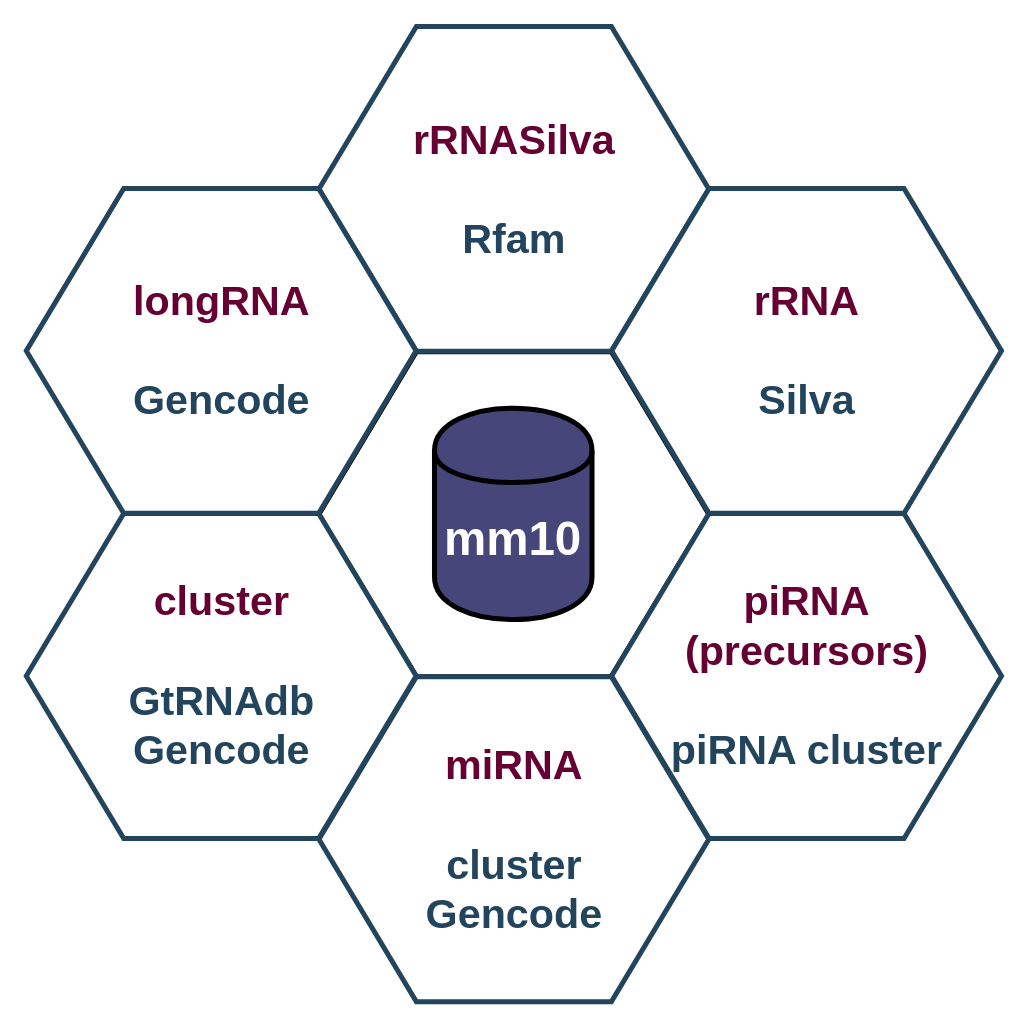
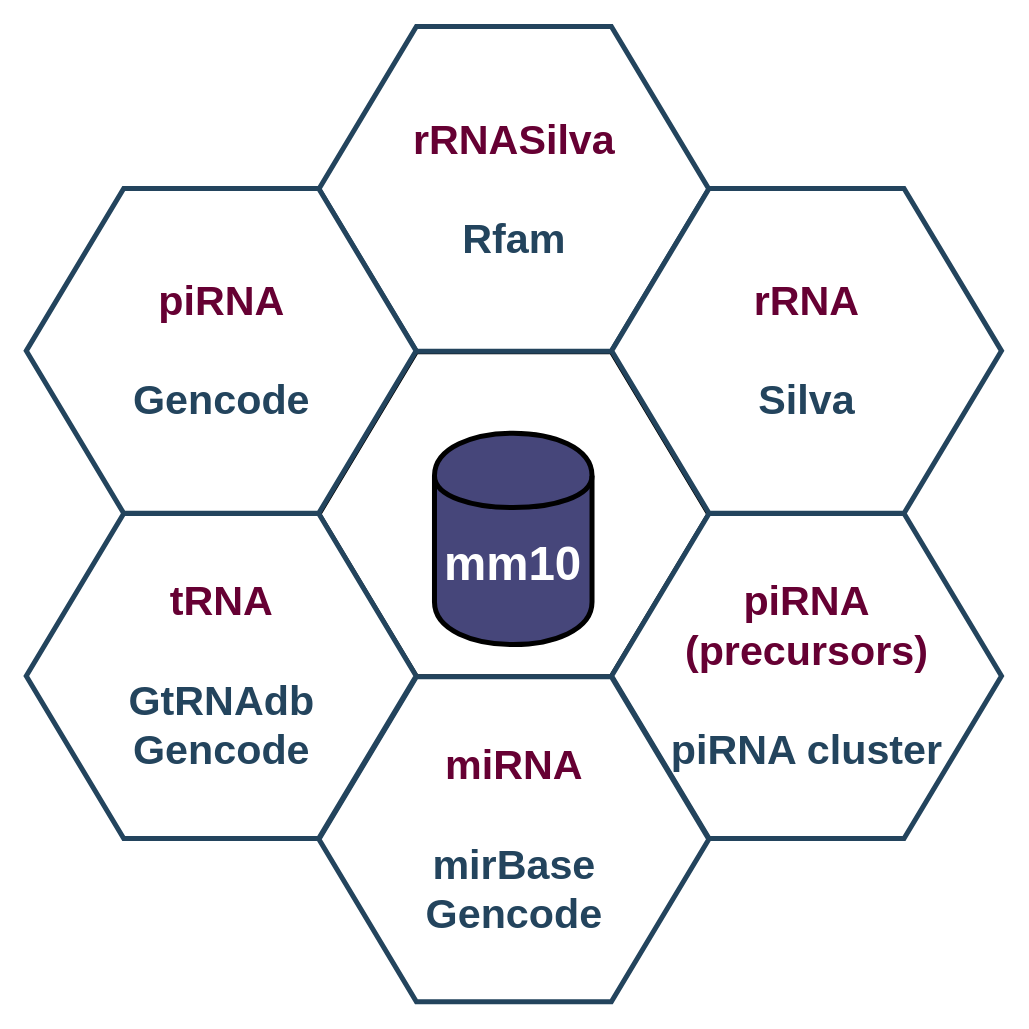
- <mxCell id="9" value="&lt;font style=&quot;font-size: 33px;&quot;&gt;&lt;font color=&quot;#660033&quot; style=&quot;font-size: 33px;&quot;&gt;longRNA&lt;/font&gt;&lt;br style=&quot;font-size: 33px;&quot;&gt;&lt;br style=&quot;font-size: 33px;&quot;&gt;Gencode&lt;br style=&quot;font-size: 33px;&quot;&gt;&lt;/font&gt;" style="shape=hexagon;perimeter=hexagonPerimeter2;whiteSpace=wrap;html=1;shadow=0;labelBackgroundColor=none;strokeColor=#23445D;fillColor=#ffffff;gradientColor=none;fontFamily=Helvetica;fontSize=33;fontColor=#23445D;align=center;strokeWidth=4;fontStyle=1" parent="1" vertex="1"><mxGeometry x="20.5" y="150.2" width="311.842" height="259.868" as="geometry" /></mxCell>
+ <mxCell id="9" value="&lt;font style=&quot;font-size: 33px;&quot;&gt;&lt;font color=&quot;#660033&quot; style=&quot;font-size: 33px;&quot;&gt;piRNA&lt;/font&gt;&lt;br style=&quot;font-size: 33px;&quot;&gt;&lt;br style=&quot;font-size: 33px;&quot;&gt;Gencode&lt;br style=&quot;font-size: 33px;&quot;&gt;&lt;/font&gt;" style="shape=hexagon;perimeter=hexagonPerimeter2;whiteSpace=wrap;html=1;shadow=0;labelBackgroundColor=none;strokeColor=#23445D;fillColor=#ffffff;gradientColor=none;fontFamily=Helvetica;fontSize=33;fontColor=#23445D;align=center;strokeWidth=4;fontStyle=1" parent="1" vertex="1"><mxGeometry x="20.5" y="150.2" width="311.842" height="259.868" as="geometry" /></mxCell>
- <mxCell id="10" value="&lt;b&gt;&lt;font style=&quot;font-size: 38px&quot;&gt;mm10&lt;/font&gt;&lt;/b&gt;" style="shape=cylinder;whiteSpace=wrap;html=1;boundedLbl=1;backgroundOutline=1;strokeWidth=4;fontSize=33;fillColor=#46467A;strokeColor=#000000;gradientColor=none;fontColor=#FFFFFF;" parent="1" vertex="1"><mxGeometry x="347" y="326" width="126" height="169" as="geometry" /></mxCell>
+ <mxCell id="10" value="&lt;b&gt;&lt;font style=&quot;font-size: 38px&quot;&gt;mm10&lt;/font&gt;&lt;/b&gt;" style="shape=cylinder;whiteSpace=wrap;html=1;boundedLbl=1;backgroundOutline=1;strokeWidth=4;fontSize=33;fillColor=#46467A;strokeColor=#000000;gradientColor=none;fontColor=#FFFFFF;" parent="1" vertex="1"><mxGeometry x="347" y="346" width="126" height="169" as="geometry" /></mxCell>
- <mxCell id="8" value="&lt;font color=&quot;#660033&quot; style=&quot;font-size: 33px;&quot;&gt;cluster&lt;/font&gt;&lt;br style=&quot;font-size: 33px;&quot;&gt;&lt;br style=&quot;font-size: 33px;&quot;&gt;GtRNAdb&lt;br style=&quot;font-size: 33px;&quot;&gt;Gencode" style="shape=hexagon;perimeter=hexagonPerimeter2;whiteSpace=wrap;html=1;shadow=0;labelBackgroundColor=none;strokeColor=#23445D;fillColor=#FFFFFF;gradientColor=none;fontFamily=Helvetica;fontSize=33;fontColor=#23445d;align=center;strokeWidth=4;fontStyle=1" parent="1" vertex="1"><mxGeometry x="20.5" y="410.265" width="311.842" height="259.868" as="geometry" /></mxCell>
+ <mxCell id="8" value="&lt;font color=&quot;#660033&quot; style=&quot;font-size: 33px;&quot;&gt;tRNA&lt;/font&gt;&lt;br style=&quot;font-size: 33px;&quot;&gt;&lt;br style=&quot;font-size: 33px;&quot;&gt;GtRNAdb&lt;br style=&quot;font-size: 33px;&quot;&gt;Gencode" style="shape=hexagon;perimeter=hexagonPerimeter2;whiteSpace=wrap;html=1;shadow=0;labelBackgroundColor=none;strokeColor=#23445D;fillColor=#FFFFFF;gradientColor=none;fontFamily=Helvetica;fontSize=33;fontColor=#23445d;align=center;strokeWidth=4;fontStyle=1" parent="1" vertex="1"><mxGeometry x="20.5" y="410.265" width="311.842" height="259.868" as="geometry" /></mxCell>
- <mxCell id="7" value="&lt;font color=&quot;#660033&quot; style=&quot;font-size: 33px;&quot;&gt;miRNA&lt;br style=&quot;font-size: 33px;&quot;&gt;&lt;/font&gt;&lt;br style=&quot;font-size: 33px;&quot;&gt;cluster&lt;br style=&quot;font-size: 33px;&quot;&gt;Gencode" style="shape=hexagon;perimeter=hexagonPerimeter2;whiteSpace=wrap;html=1;shadow=0;labelBackgroundColor=none;strokeColor=#23445D;fillColor=#FFFFFF;gradientColor=none;fontFamily=Helvetica;fontSize=33;fontColor=#23445d;align=center;strokeWidth=4;fontStyle=1" parent="1" vertex="1"><mxGeometry x="254.579" y="540.798" width="311.842" height="259.868" as="geometry" /></mxCell>
+ <mxCell id="7" value="&lt;font color=&quot;#660033&quot; style=&quot;font-size: 33px;&quot;&gt;miRNA&lt;br style=&quot;font-size: 33px;&quot;&gt;&lt;/font&gt;&lt;br style=&quot;font-size: 33px;&quot;&gt;mirBase&lt;br style=&quot;font-size: 33px;&quot;&gt;Gencode" style="shape=hexagon;perimeter=hexagonPerimeter2;whiteSpace=wrap;html=1;shadow=0;labelBackgroundColor=none;strokeColor=#23445D;fillColor=#FFFFFF;gradientColor=none;fontFamily=Helvetica;fontSize=33;fontColor=#23445d;align=center;strokeWidth=4;fontStyle=1" parent="1" vertex="1"><mxGeometry x="254.579" y="540.798" width="311.842" height="259.868" as="geometry" /></mxCell>
